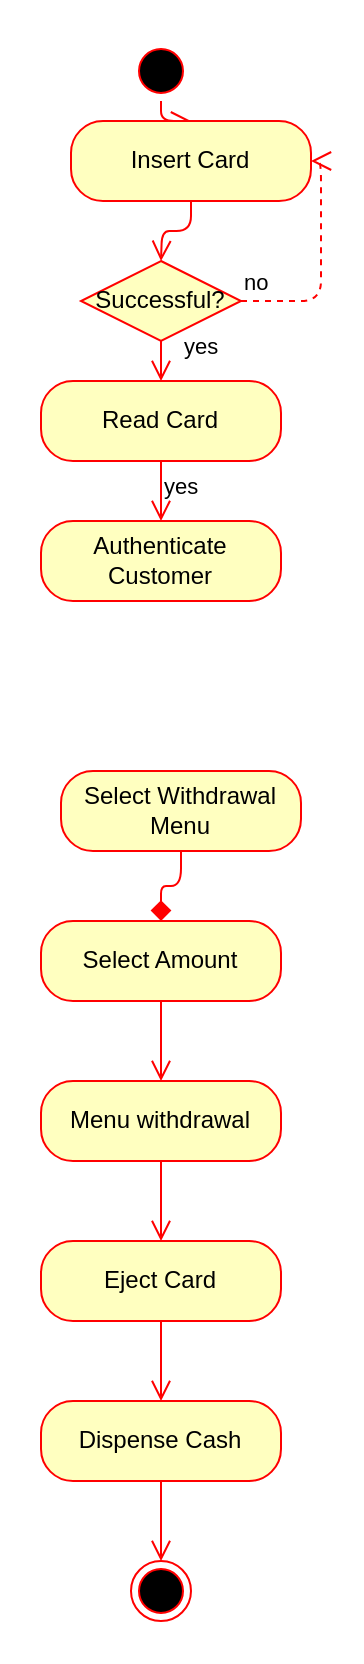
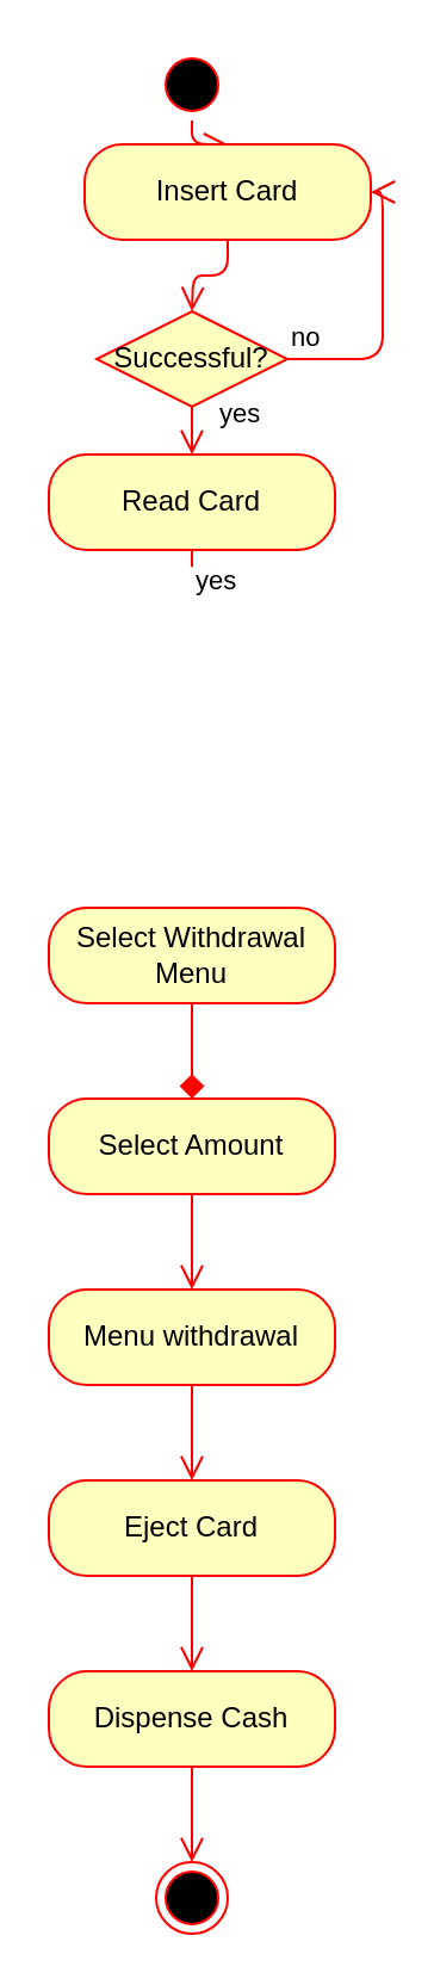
- <mxCell id="20" value="no" style="edgeStyle=orthogonalEdgeStyle;html=1;align=left;verticalAlign=bottom;endArrow=open;endSize=8;strokeColor=#ff0000;entryX=1;entryY=0.5;entryDx=0;entryDy=0;exitX=1;exitY=0.5;exitDx=0;exitDy=0;dashed=1;" edge="1" source="19" parent="1" target="5"><mxGeometry x="-1" relative="1" as="geometry"><mxPoint x="220" y="150" as="targetPoint" /><Array as="points"><mxPoint x="160" y="150" /><mxPoint x="160" y="80" /></Array></mxGeometry></mxCell>
+ <mxCell id="20" value="no" style="edgeStyle=orthogonalEdgeStyle;html=1;align=left;verticalAlign=bottom;endArrow=open;endSize=8;strokeColor=#ff0000;entryX=1;entryY=0.5;entryDx=0;entryDy=0;exitX=1;exitY=0.5;exitDx=0;exitDy=0;" edge="1" source="19" parent="1" target="5"><mxGeometry x="-1" relative="1" as="geometry"><mxPoint x="220" y="150" as="targetPoint" /><Array as="points"><mxPoint x="160" y="150" /><mxPoint x="160" y="80" /></Array></mxGeometry></mxCell>
- <mxCell id="10" value="" style="edgeStyle=orthogonalEdgeStyle;html=1;verticalAlign=bottom;endArrow=open;endSize=8;strokeColor=#ff0000;entryX=0.5;entryY=0;entryDx=0;entryDy=0;" edge="1" source="22" parent="1" target="7"><mxGeometry relative="1" as="geometry"><mxPoint x="80" y="320" as="targetPoint" /></mxGeometry></mxCell>
- <mxCell id="7" value="Authenticate Customer" style="rounded=1;whiteSpace=wrap;html=1;arcSize=40;fontColor=#000000;fillColor=#ffffc0;strokeColor=#ff0000;fontFamily=Helvetica;fontSize=12;align=center;" vertex="1" parent="1"><mxGeometry x="20" y="260" width="120" height="40" as="geometry" /></mxCell>
- <mxCell id="8" value="Select Withdrawal Menu" style="rounded=1;whiteSpace=wrap;html=1;arcSize=40;fontColor=#000000;fillColor=#ffffc0;strokeColor=#ff0000;" vertex="1" parent="1"><mxGeometry x="30" y="385" width="120" height="40" as="geometry" /></mxCell>
+ <mxCell id="8" value="Select Withdrawal Menu" style="rounded=1;whiteSpace=wrap;html=1;arcSize=40;fontColor=#000000;fillColor=#ffffc0;strokeColor=#ff0000;" vertex="1" parent="1"><mxGeometry x="20" y="380" width="120" height="40" as="geometry" /></mxCell>
